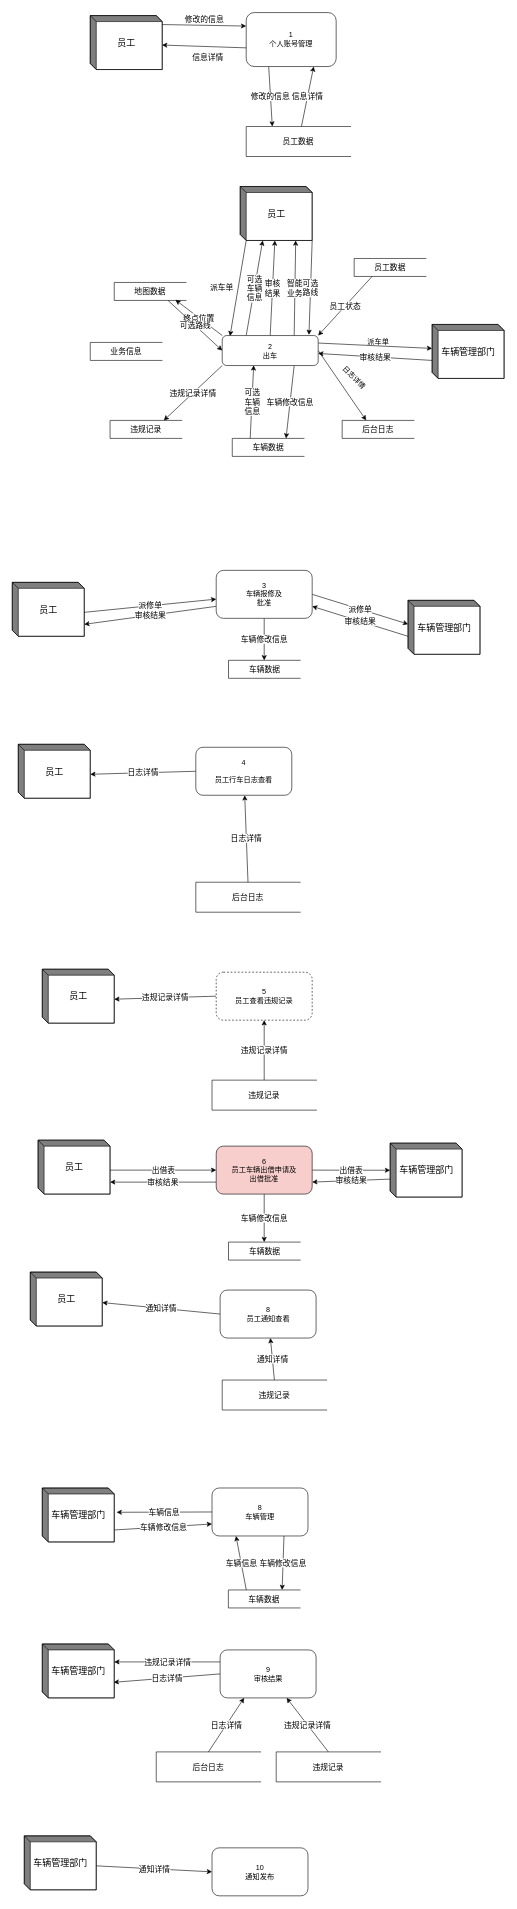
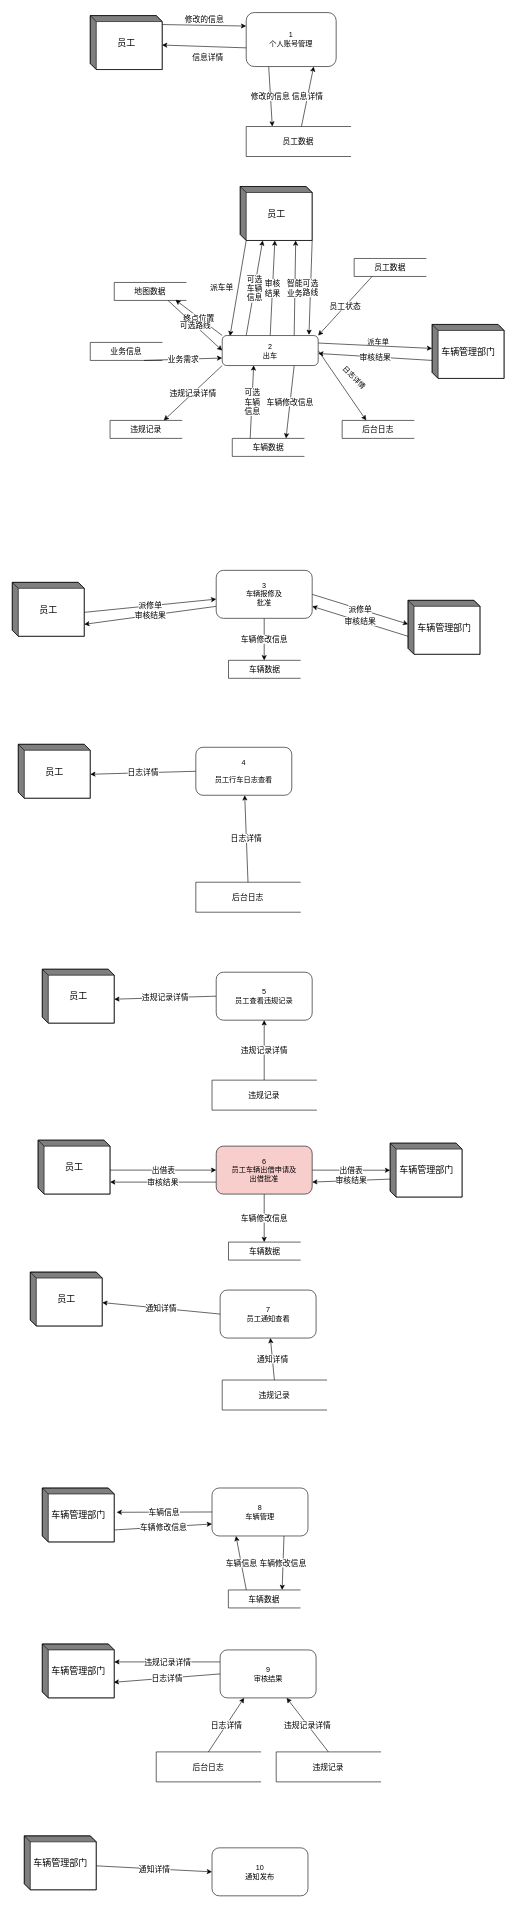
+ <mxCell id="29" value="业务需求" style="edgeStyle=none;rounded=0;orthogonalLoop=1;jettySize=auto;html=1;exitX=1;exitY=0.25;exitDx=0;exitDy=0;entryX=0;entryY=0.75;entryDx=0;entryDy=0;fontSize=13;" parent="1" source="30" target="19" edge="1"><mxGeometry relative="1" as="geometry" /></mxCell>
- <mxCell id="49" value="5&lt;br&gt;员工查看违规记录" style="rounded=1;whiteSpace=wrap;html=1;dashed=1;" parent="1" vertex="1"><mxGeometry x="360" y="1620" width="160" height="80" as="geometry" /></mxCell>
+ <mxCell id="49" value="5&lt;br&gt;员工查看违规记录" style="rounded=1;whiteSpace=wrap;html=1;" parent="1" vertex="1"><mxGeometry x="360" y="1620" width="160" height="80" as="geometry" /></mxCell>
- <mxCell id="63" value="8&lt;br&gt;员工通知查看" style="rounded=1;whiteSpace=wrap;html=1;" parent="1" vertex="1"><mxGeometry x="366.51" y="2150" width="160" height="80" as="geometry" /></mxCell>
+ <mxCell id="63" value="7&lt;br&gt;员工通知查看" style="rounded=1;whiteSpace=wrap;html=1;" parent="1" vertex="1"><mxGeometry x="366.51" y="2150" width="160" height="80" as="geometry" /></mxCell>
